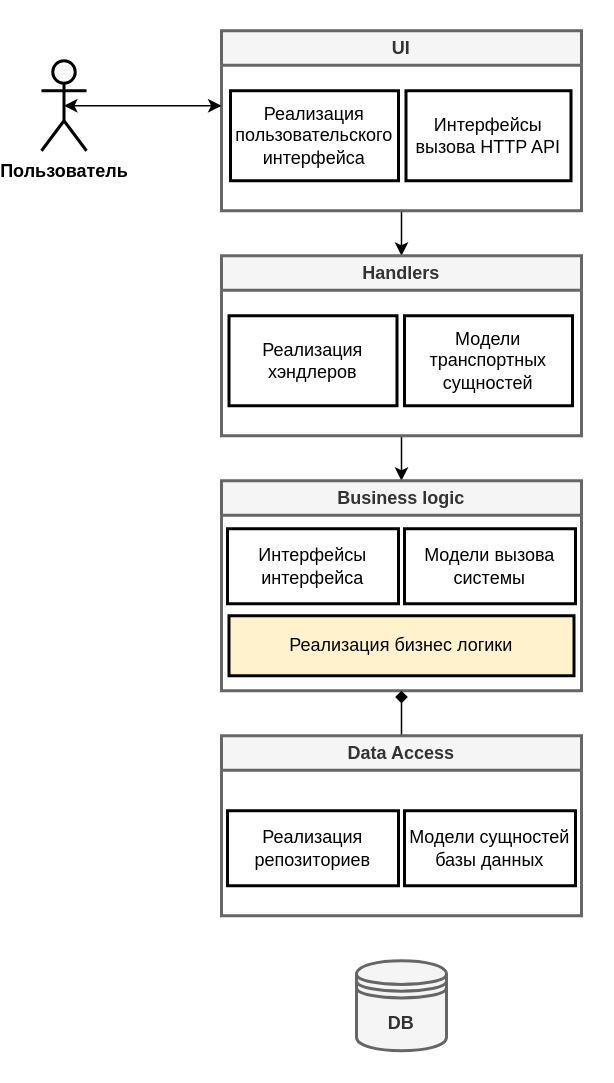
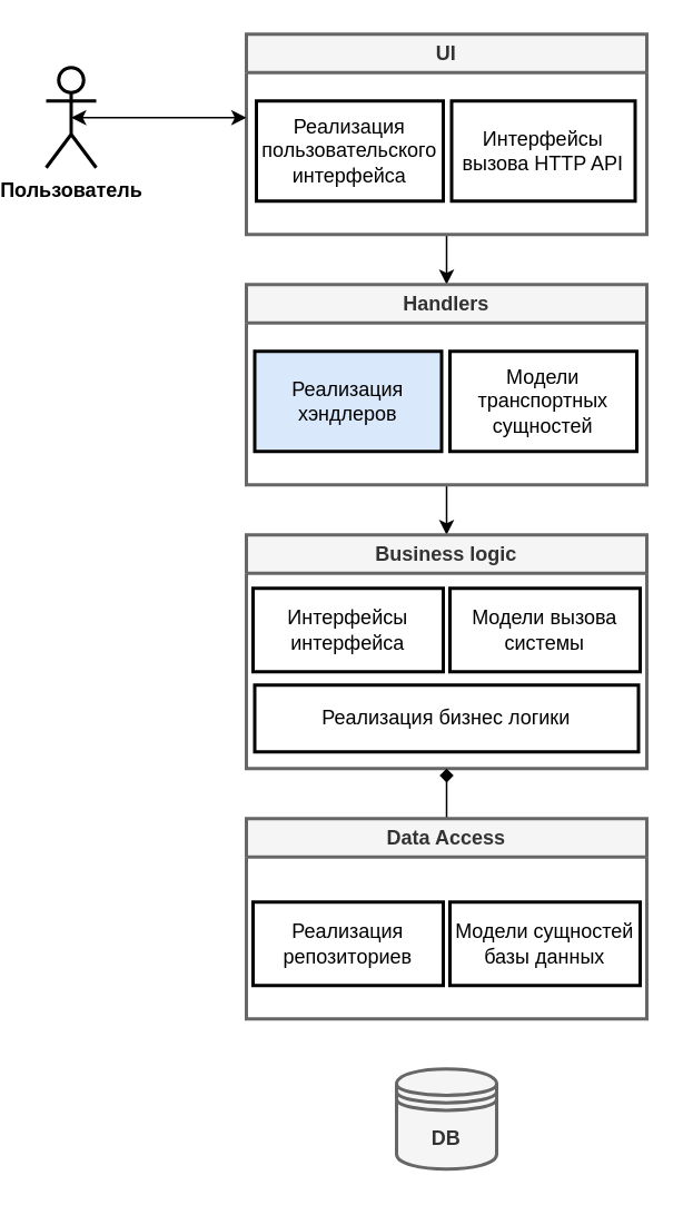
- <mxCell id="10" value="Реализация хэндлеров" style="rounded=0;whiteSpace=wrap;html=1;strokeWidth=2;" vertex="1" parent="9"><mxGeometry x="5" y="40" width="112" height="60" as="geometry" /></mxCell>
+ <mxCell id="10" value="Реализация хэндлеров" style="rounded=0;whiteSpace=wrap;html=1;strokeWidth=2;fillColor=#dae8fc;" vertex="1" parent="9"><mxGeometry x="5" y="40" width="112" height="60" as="geometry" /></mxCell>
- <mxCell id="15" value="Реализация бизнес логики" style="rounded=0;whiteSpace=wrap;html=1;strokeWidth=2;fillColor=#fff2cc;" vertex="1" parent="12"><mxGeometry x="5" y="90" width="230" height="40" as="geometry" /></mxCell>
+ <mxCell id="15" value="Реализация бизнес логики" style="rounded=0;whiteSpace=wrap;html=1;strokeWidth=2;" vertex="1" parent="12"><mxGeometry x="5" y="90" width="230" height="40" as="geometry" /></mxCell>
